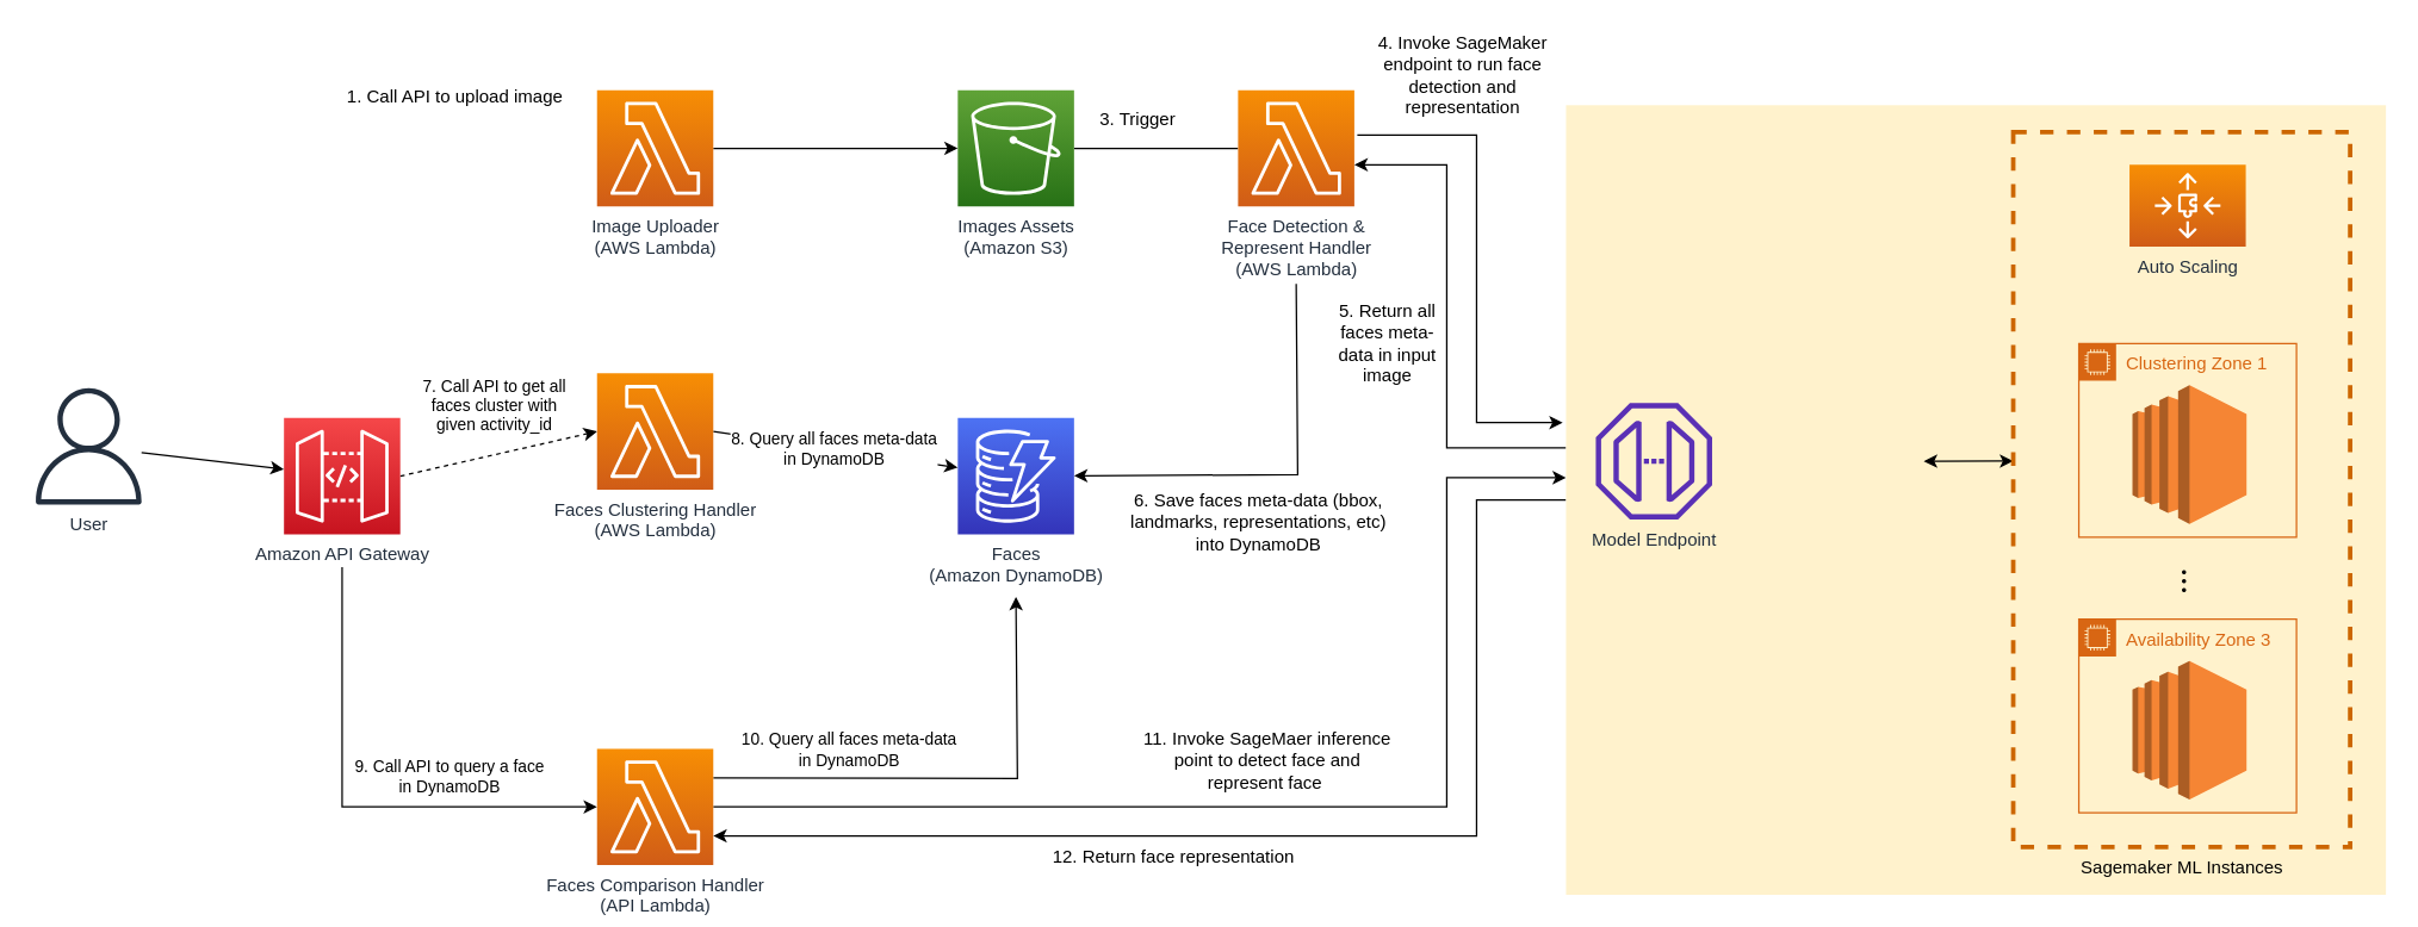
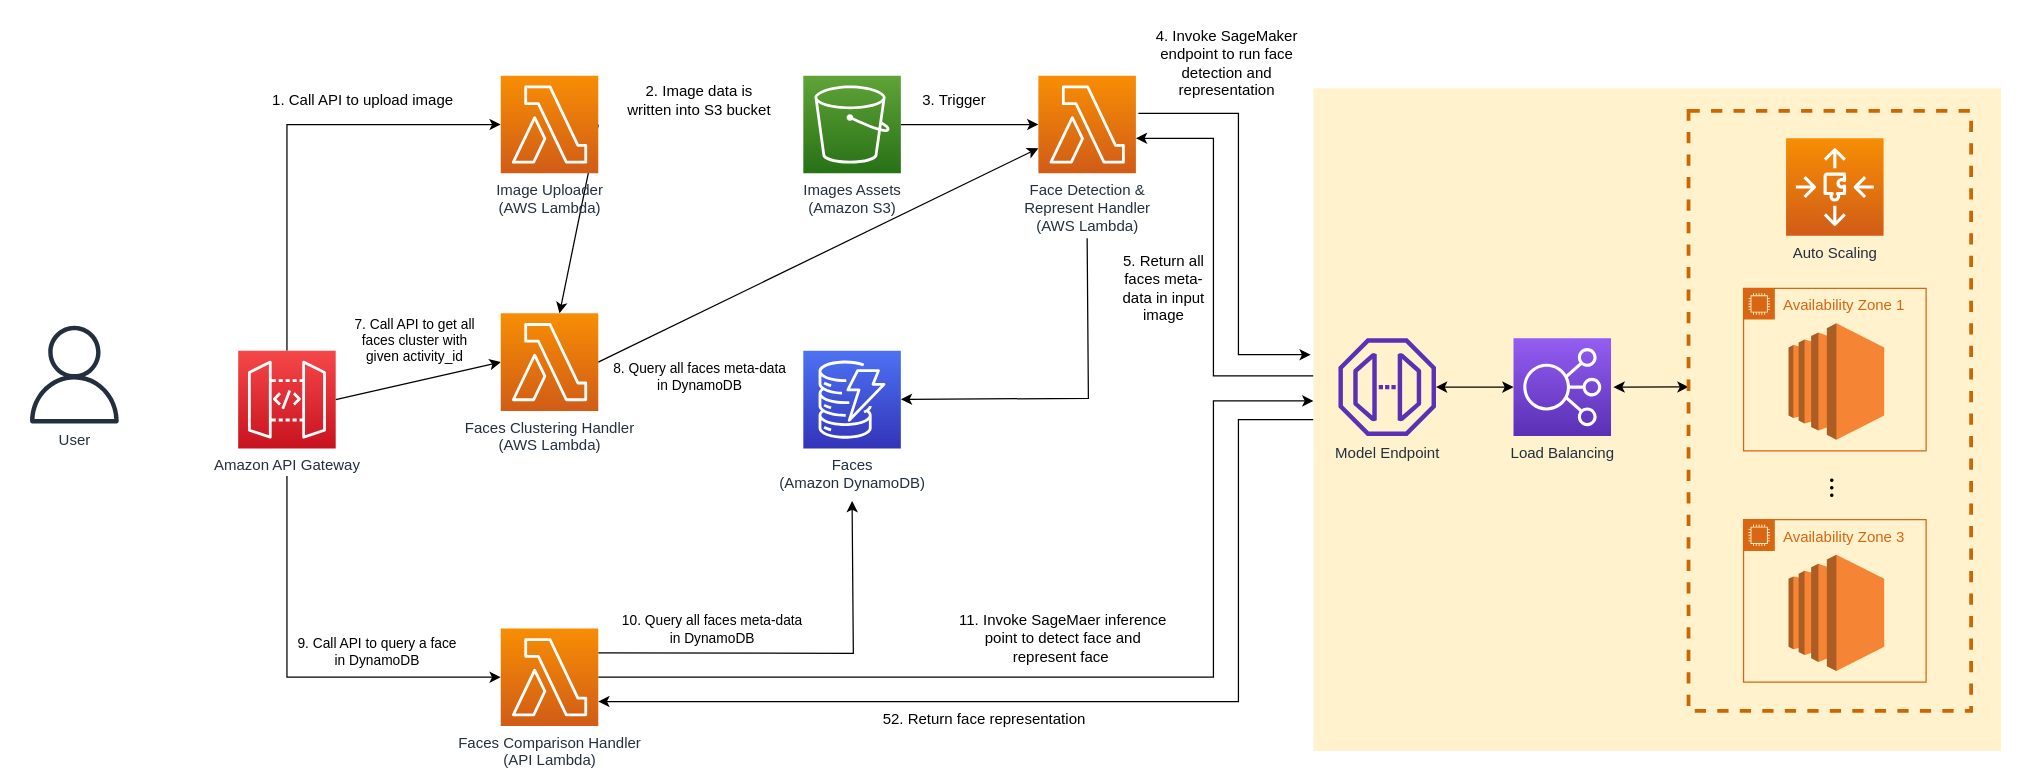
- <mxCell id="26" value="1. Call API to upload image" style="text;html=1;strokeColor=none;fillColor=none;align=center;verticalAlign=middle;whiteSpace=wrap;rounded=0;" parent="1" vertex="1"><mxGeometry x="225" y="45" width="160" height="40" as="geometry" /></mxCell>
+ <mxCell id="26" value="1. Call API to upload image" style="text;html=1;strokeColor=none;fillColor=none;align=center;verticalAlign=middle;whiteSpace=wrap;rounded=0;" parent="1" vertex="1"><mxGeometry x="210" y="60" width="160" height="40" as="geometry" /></mxCell>
+ <mxCell id="34" value="2. Image data is written into S3 bucket" style="text;html=1;strokeColor=none;fillColor=none;align=center;verticalAlign=middle;whiteSpace=wrap;rounded=0;" parent="1" vertex="1"><mxGeometry x="500" y="60" width="118" height="40" as="geometry" /></mxCell>
- <mxCell id="16" style="edgeStyle=none;rounded=0;orthogonalLoop=1;jettySize=auto;html=1;exitX=1;exitY=0.5;exitDx=0;exitDy=0;exitPerimeter=0;entryX=0;entryY=0.5;entryDx=0;entryDy=0;entryPerimeter=0;" parent="1" source="17" target="3" edge="1"><mxGeometry relative="1" as="geometry" /></mxCell>
+ <mxCell id="16" style="edgeStyle=none;rounded=0;orthogonalLoop=1;jettySize=auto;html=1;exitX=1;exitY=0.5;exitDx=0;exitDy=0;exitPerimeter=0;" parent="1" source="17" target="15" edge="1"><mxGeometry relative="1" as="geometry" /></mxCell>
- <mxCell id="2" style="edgeStyle=none;rounded=0;orthogonalLoop=1;jettySize=auto;html=1;exitX=1;exitY=0.5;exitDx=0;exitDy=0;exitPerimeter=0;entryX=0;entryY=0.5;entryDx=0;entryDy=0;entryPerimeter=0;endArrow=none;" parent="1" source="3" target="12" edge="1"><mxGeometry relative="1" as="geometry" /></mxCell>
+ <mxCell id="2" style="edgeStyle=none;rounded=0;orthogonalLoop=1;jettySize=auto;html=1;exitX=1;exitY=0.5;exitDx=0;exitDy=0;exitPerimeter=0;entryX=0;entryY=0.5;entryDx=0;entryDy=0;entryPerimeter=0;" parent="1" source="3" target="12" edge="1"><mxGeometry relative="1" as="geometry" /></mxCell>
+ <mxCell id="4" style="edgeStyle=none;rounded=0;orthogonalLoop=1;jettySize=auto;html=1;exitX=0.5;exitY=0;exitDx=0;exitDy=0;exitPerimeter=0;entryX=0;entryY=0.5;entryDx=0;entryDy=0;entryPerimeter=0;" parent="1" source="9" target="17" edge="1"><mxGeometry relative="1" as="geometry"><mxPoint x="398.667" y="180" as="targetPoint" /><Array as="points"><mxPoint x="229" y="99" /></Array></mxGeometry></mxCell>
- <mxCell id="45" value="Auto Scaling" style="points=[[0,0,0],[0.25,0,0],[0.5,0,0],[0.75,0,0],[1,0,0],[0,1,0],[0.25,1,0],[0.5,1,0],[0.75,1,0],[1,1,0],[0,0.25,0],[0,0.5,0],[0,0.75,0],[1,0.25,0],[1,0.5,0],[1,0.75,0]];outlineConnect=0;fontColor=#232F3E;gradientColor=#F78E04;gradientDirection=north;fillColor=#D05C17;strokeColor=#ffffff;dashed=0;verticalLabelPosition=bottom;verticalAlign=top;align=center;html=1;fontSize=12;fontStyle=0;aspect=fixed;shape=mxgraph.aws4.resourceIcon;resIcon=mxgraph.aws4.auto_scaling3;" parent="37" vertex="1"><mxGeometry x="378" y="40" width="78" height="55" as="geometry" /></mxCell>
+ <mxCell id="45" value="Auto Scaling" style="points=[[0,0,0],[0.25,0,0],[0.5,0,0],[0.75,0,0],[1,0,0],[0,1,0],[0.25,1,0],[0.5,1,0],[0.75,1,0],[1,1,0],[0,0.25,0],[0,0.5,0],[0,0.75,0],[1,0.25,0],[1,0.5,0],[1,0.75,0]];outlineConnect=0;fontColor=#232F3E;gradientColor=#F78E04;gradientDirection=north;fillColor=#D05C17;strokeColor=#ffffff;dashed=0;verticalLabelPosition=bottom;verticalAlign=top;align=center;html=1;fontSize=12;fontStyle=0;aspect=fixed;shape=mxgraph.aws4.resourceIcon;resIcon=mxgraph.aws4.auto_scaling3;" parent="37" vertex="1"><mxGeometry x="378" y="40" width="78" height="78" as="geometry" /></mxCell>
- <mxCell id="48" value="Clustering Zone 1" style="points=[[0,0],[0.25,0],[0.5,0],[0.75,0],[1,0],[1,0.25],[1,0.5],[1,0.75],[1,1],[0.75,1],[0.5,1],[0.25,1],[0,1],[0,0.75],[0,0.5],[0,0.25]];outlineConnect=0;gradientColor=none;html=1;whiteSpace=wrap;fontSize=12;fontStyle=0;shape=mxgraph.aws4.group;grIcon=mxgraph.aws4.group_ec2_instance_contents;strokeColor=#D86613;fillColor=none;verticalAlign=top;align=left;spacingLeft=30;fontColor=#D86613;dashed=0;" parent="46" vertex="1"><mxGeometry width="146" height="130" as="geometry" /></mxCell>
+ <mxCell id="48" value="Availability Zone 1" style="points=[[0,0],[0.25,0],[0.5,0],[0.75,0],[1,0],[1,0.25],[1,0.5],[1,0.75],[1,1],[0.75,1],[0.5,1],[0.25,1],[0,1],[0,0.75],[0,0.5],[0,0.25]];outlineConnect=0;gradientColor=none;html=1;whiteSpace=wrap;fontSize=12;fontStyle=0;shape=mxgraph.aws4.group;grIcon=mxgraph.aws4.group_ec2_instance_contents;strokeColor=#D86613;fillColor=none;verticalAlign=top;align=left;spacingLeft=30;fontColor=#D86613;dashed=0;" parent="46" vertex="1"><mxGeometry width="146" height="130" as="geometry" /></mxCell>
- <mxCell id="14" style="edgeStyle=none;rounded=0;orthogonalLoop=1;jettySize=auto;html=1;exitX=1;exitY=0.5;exitDx=0;exitDy=0;exitPerimeter=0;" parent="1" source="15" target="13" edge="1"><mxGeometry relative="1" as="geometry" /></mxCell>
+ <mxCell id="14" style="edgeStyle=none;rounded=0;orthogonalLoop=1;jettySize=auto;html=1;exitX=1;exitY=0.5;exitDx=0;exitDy=0;exitPerimeter=0;" parent="1" source="15" target="12" edge="1"><mxGeometry relative="1" as="geometry" /></mxCell>
- <mxCell id="5" style="edgeStyle=none;rounded=0;orthogonalLoop=1;jettySize=auto;html=1;exitX=1;exitY=0.5;exitDx=0;exitDy=0;exitPerimeter=0;entryX=0;entryY=0.5;entryDx=0;entryDy=0;entryPerimeter=0;dashed=1;" parent="1" source="9" target="15" edge="1"><mxGeometry relative="1" as="geometry" /></mxCell>
+ <mxCell id="5" style="edgeStyle=none;rounded=0;orthogonalLoop=1;jettySize=auto;html=1;exitX=1;exitY=0.5;exitDx=0;exitDy=0;exitPerimeter=0;entryX=0;entryY=0.5;entryDx=0;entryDy=0;entryPerimeter=0;" parent="1" source="9" target="15" edge="1"><mxGeometry relative="1" as="geometry" /></mxCell>
- <mxCell id="25" value="" style="endArrow=classic;html=1;" parent="1" source="10" target="9" edge="1"><mxGeometry width="50" height="50" relative="1" as="geometry"><mxPoint x="170" y="460" as="sourcePoint" /><mxPoint x="399" y="480" as="targetPoint" /></mxGeometry></mxCell>
+ <mxCell id="42" value="" style="endArrow=classic;startArrow=classic;html=1;" parent="37" source="39" target="40" edge="1"><mxGeometry x="-70" y="-10" width="50" height="50" as="geometry"><mxPoint x="38" y="337.66" as="sourcePoint" /><mxPoint x="198" y="337.66" as="targetPoint" /></mxGeometry></mxCell>
+ <mxCell id="40" value="Load Balancing" style="points=[[0,0,0],[0.25,0,0],[0.5,0,0],[0.75,0,0],[1,0,0],[0,1,0],[0.25,1,0],[0.5,1,0],[0.75,1,0],[1,1,0],[0,0.25,0],[0,0.5,0],[0,0.75,0],[1,0.25,0],[1,0.5,0],[1,0.75,0]];outlineConnect=0;fontColor=#232F3E;gradientColor=#945DF2;gradientDirection=north;fillColor=#5A30B5;strokeColor=#ffffff;dashed=0;verticalLabelPosition=bottom;verticalAlign=top;align=center;html=1;fontSize=12;fontStyle=0;aspect=fixed;shape=mxgraph.aws4.resourceIcon;resIcon=mxgraph.aws4.elastic_load_balancing;" parent="37" vertex="1"><mxGeometry x="160" y="200" width="78" height="78" as="geometry" /></mxCell>
- <mxCell id="30" value="6. Save faces meta-data (bbox, landmarks, representations, etc) into DynamoDB" style="text;html=1;strokeColor=none;fillColor=none;align=center;verticalAlign=middle;whiteSpace=wrap;rounded=0;" parent="1" vertex="1"><mxGeometry x="749" y="320" width="190" height="60" as="geometry" /></mxCell>
- <mxCell id="33" value="12. Return face representation" style="text;html=1;strokeColor=none;fillColor=none;align=center;verticalAlign=middle;whiteSpace=wrap;rounded=0;" parent="1" vertex="1"><mxGeometry x="642" y="560" width="290" height="30" as="geometry" /></mxCell>
+ <mxCell id="33" value="52. Return face representation" style="text;html=1;strokeColor=none;fillColor=none;align=center;verticalAlign=middle;whiteSpace=wrap;rounded=0;" parent="1" vertex="1"><mxGeometry x="642" y="560" width="290" height="30" as="geometry" /></mxCell>
- <mxCell id="41" value="Sagemaker ML Instances" style="text;html=1;align=center;verticalAlign=middle;resizable=0;points=[];autosize=1;" parent="37" vertex="1"><mxGeometry x="338" y="502" width="150" height="20" as="geometry" /></mxCell>
